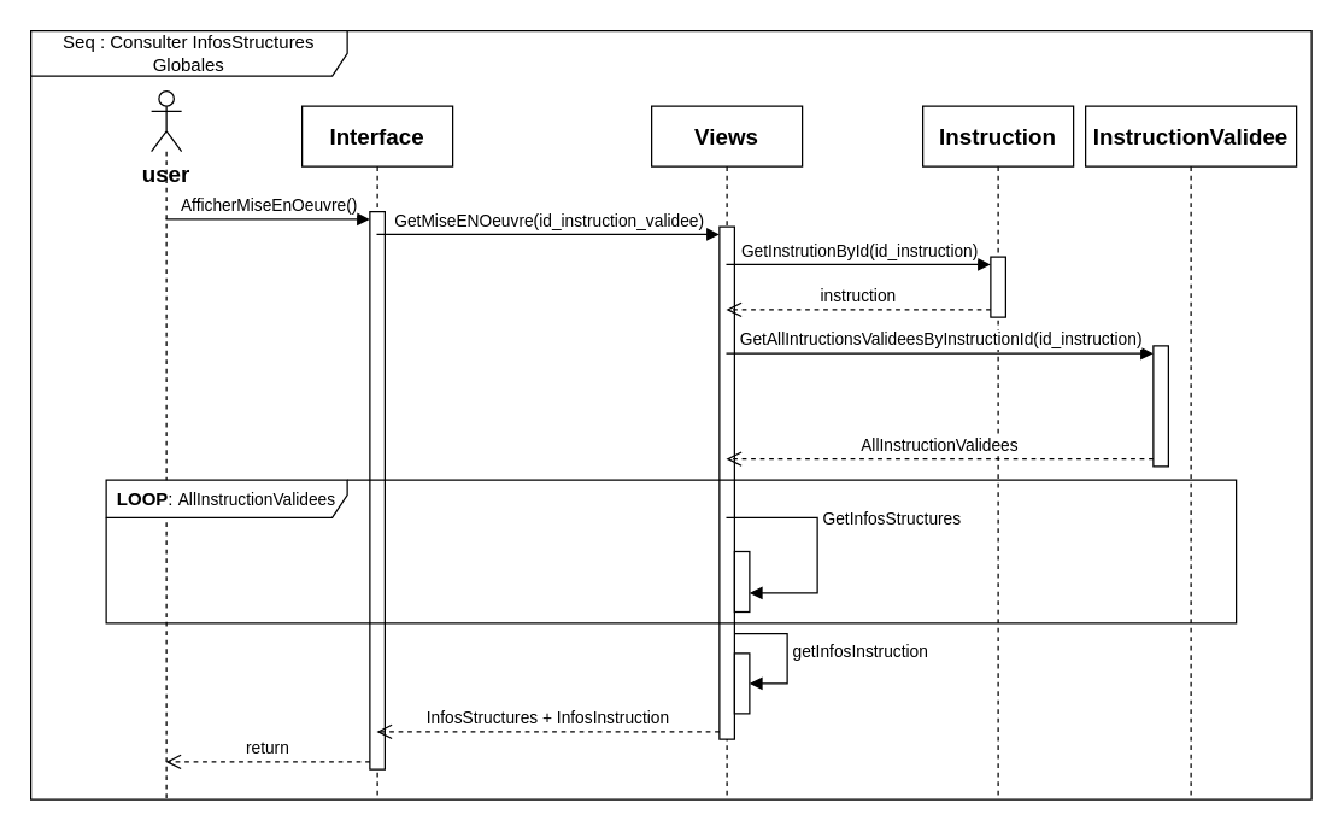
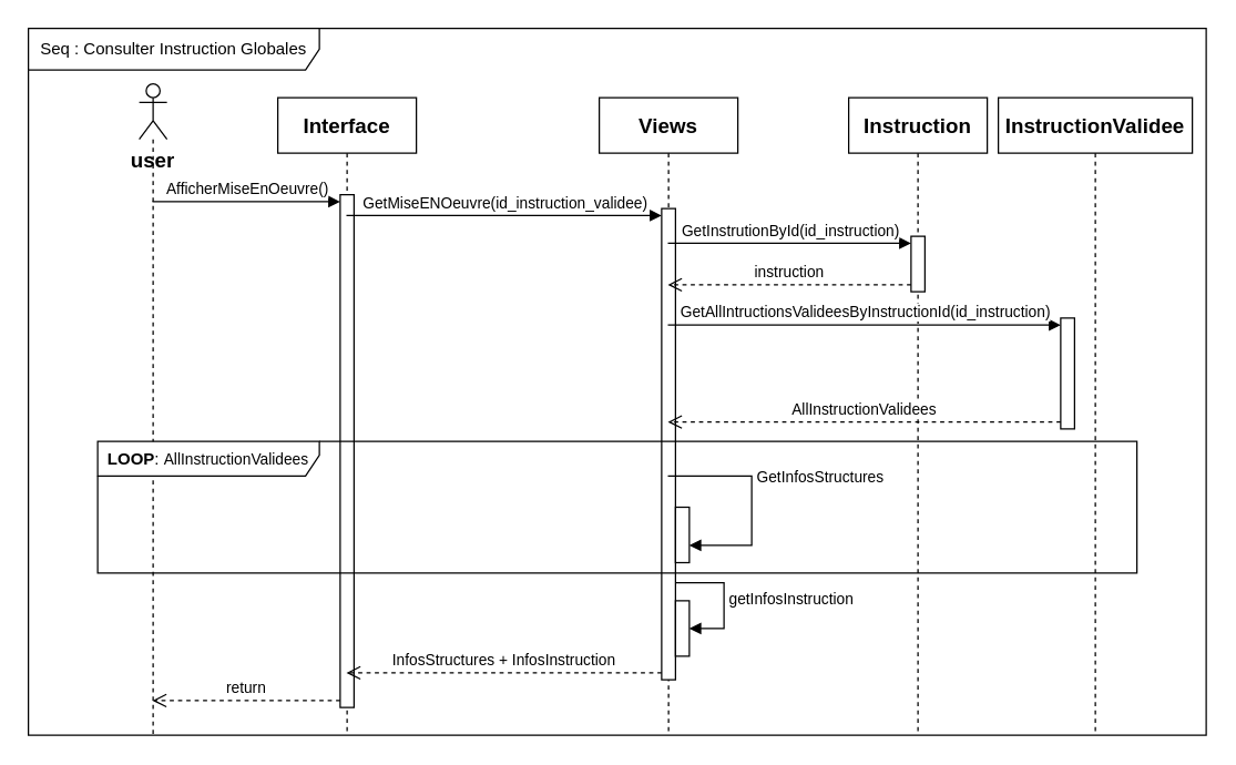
- <mxCell id="24" value="Seq : Consulter InfosStructures Globales" style="shape=umlFrame;whiteSpace=wrap;html=1;pointerEvents=0;width=210;height=30;" vertex="1" parent="1"><mxGeometry x="20" y="20" width="850" height="510" as="geometry" /></mxCell>
+ <mxCell id="24" value="Seq : Consulter Instruction Globales" style="shape=umlFrame;whiteSpace=wrap;html=1;pointerEvents=0;width=210;height=30;" vertex="1" parent="1"><mxGeometry x="20" y="20" width="850" height="510" as="geometry" /></mxCell>
